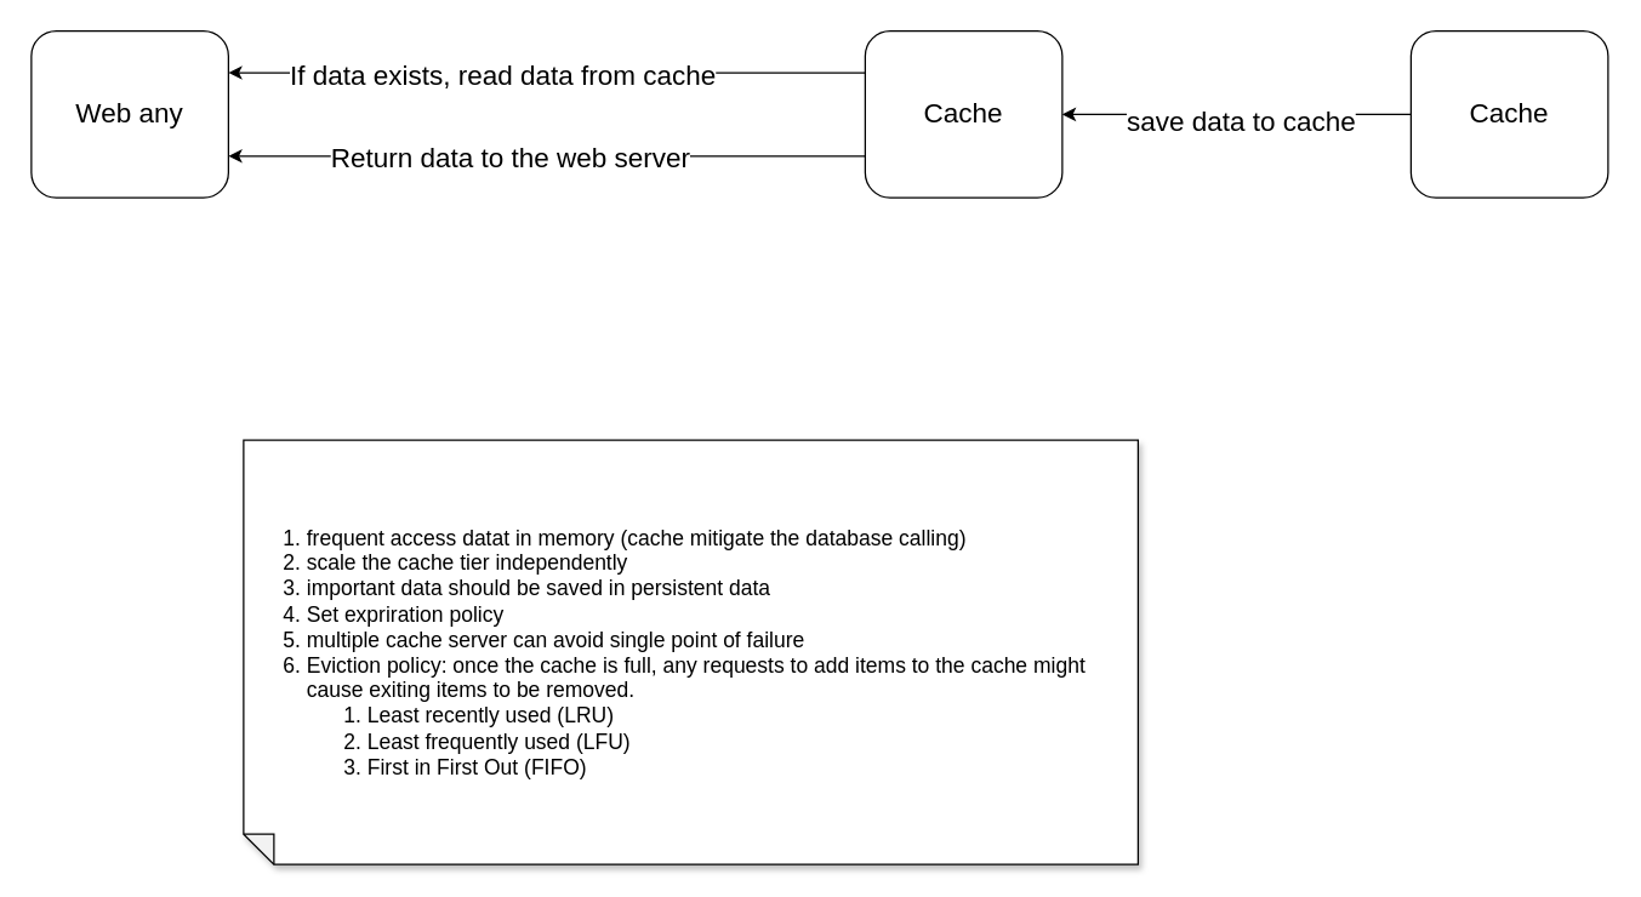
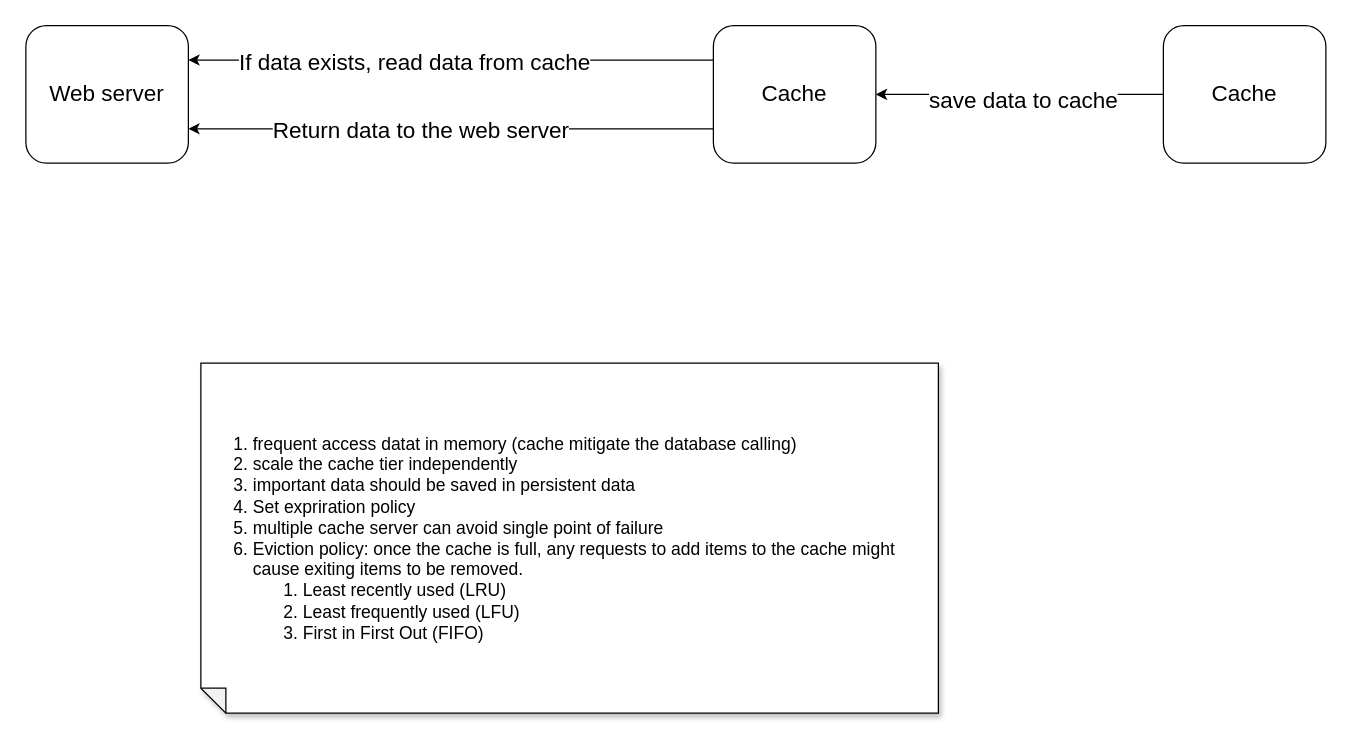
- <mxCell id="2" value="&lt;font style=&quot;font-size: 18px;&quot;&gt;Web any&lt;/font&gt;" style="rounded=1;whiteSpace=wrap;html=1;strokeWidth=1;" parent="1" vertex="1"><mxGeometry x="20" y="20" width="130" height="110" as="geometry" /></mxCell>
+ <mxCell id="2" value="&lt;font style=&quot;font-size: 18px;&quot;&gt;Web server&lt;/font&gt;" style="rounded=1;whiteSpace=wrap;html=1;strokeWidth=1;" parent="1" vertex="1"><mxGeometry x="20" y="20" width="130" height="110" as="geometry" /></mxCell>
